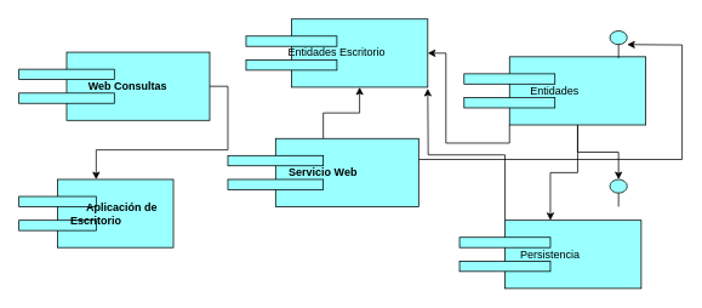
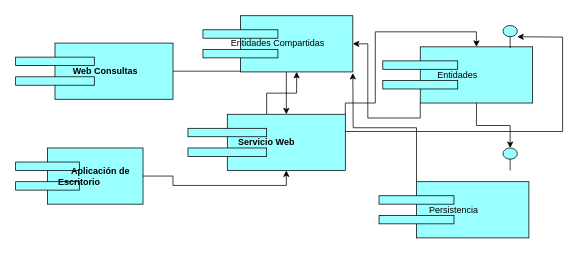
- <mxCell id="16" value="Entidades Escritorio" style="html=1;outlineConnect=0;whiteSpace=wrap;fillColor=#99ffff;shape=mxgraph.archimate3.component;" vertex="1" parent="1"><mxGeometry x="270" y="20.5" width="200" height="75" as="geometry" /></mxCell>
+ <mxCell id="16" value="Entidades Compartidas" style="html=1;outlineConnect=0;whiteSpace=wrap;fillColor=#99ffff;shape=mxgraph.archimate3.component;" vertex="1" parent="1"><mxGeometry x="270" y="20.5" width="200" height="75" as="geometry" /></mxCell>
+ <mxCell id="7" style="edgeStyle=orthogonalEdgeStyle;rounded=0;orthogonalLoop=1;jettySize=auto;html=1;exitX=1;exitY=0;exitDx=0;exitDy=0;exitPerimeter=0;entryX=0.625;entryY=0;entryDx=0;entryDy=0;entryPerimeter=0;" edge="1" parent="1" source="9" target="13"><mxGeometry relative="1" as="geometry"><Array as="points"><mxPoint x="500" y="137" /><mxPoint x="500" y="42" /><mxPoint x="635" y="42" /></Array></mxGeometry></mxCell>
- <mxCell id="2" style="edgeStyle=orthogonalEdgeStyle;rounded=0;orthogonalLoop=1;jettySize=auto;html=1;exitX=1;exitY=0.5;exitDx=0;exitDy=0;exitPerimeter=0;" edge="1" parent="1" source="3" target="5"><mxGeometry relative="1" as="geometry" /></mxCell>
+ <mxCell id="2" style="edgeStyle=orthogonalEdgeStyle;rounded=0;orthogonalLoop=1;jettySize=auto;html=1;exitX=1;exitY=0.5;exitDx=0;exitDy=0;exitPerimeter=0;entryX=0.625;entryY=0;entryDx=0;entryDy=0;entryPerimeter=0;" edge="1" parent="1" source="3" target="9"><mxGeometry relative="1" as="geometry" /></mxCell>
- <mxCell id="12" style="edgeStyle=orthogonalEdgeStyle;rounded=0;orthogonalLoop=1;jettySize=auto;html=1;exitX=0.625;exitY=1;exitDx=0;exitDy=0;exitPerimeter=0;" edge="1" parent="1" source="13" target="15"><mxGeometry relative="1" as="geometry" /></mxCell>
+ <mxCell id="4" style="edgeStyle=orthogonalEdgeStyle;rounded=0;orthogonalLoop=1;jettySize=auto;html=1;exitX=1;exitY=0.5;exitDx=0;exitDy=0;exitPerimeter=0;entryX=0.625;entryY=1;entryDx=0;entryDy=0;entryPerimeter=0;" edge="1" parent="1" source="5" target="9"><mxGeometry relative="1" as="geometry"><Array as="points"><mxPoint x="230" y="247" /><mxPoint x="381" y="247" /></Array></mxGeometry></mxCell>
